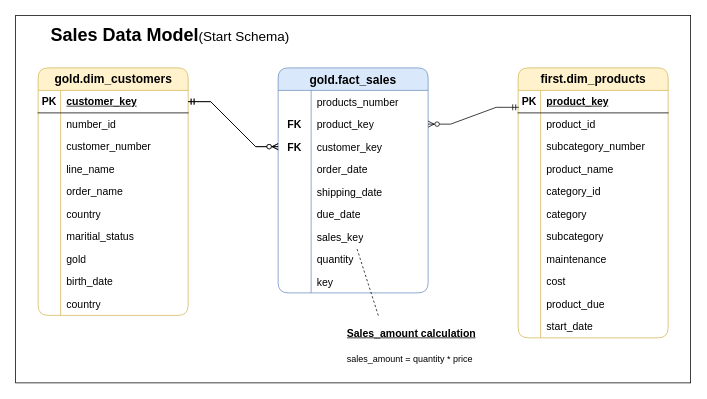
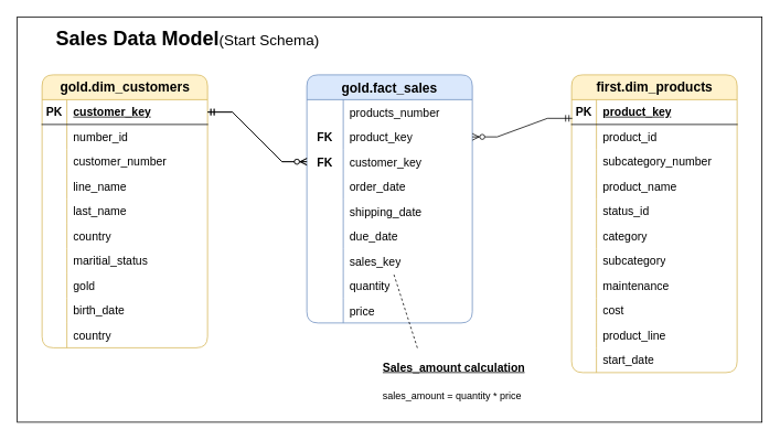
- <mxCell id="46" value="&lt;font style=&quot;font-size: 14px;&quot;&gt;order_name&lt;/font&gt;" style="shape=partialRectangle;connectable=0;fillColor=none;top=0;left=0;bottom=0;right=0;align=left;spacingLeft=6;overflow=hidden;whiteSpace=wrap;html=1;" parent="44" vertex="1"><mxGeometry x="30" width="170" height="30" as="geometry"><mxRectangle width="170" height="30" as="alternateBounds" /></mxGeometry></mxCell>
+ <mxCell id="46" value="&lt;font style=&quot;font-size: 14px;&quot;&gt;last_name&lt;/font&gt;" style="shape=partialRectangle;connectable=0;fillColor=none;top=0;left=0;bottom=0;right=0;align=left;spacingLeft=6;overflow=hidden;whiteSpace=wrap;html=1;" parent="44" vertex="1"><mxGeometry x="30" width="170" height="30" as="geometry"><mxRectangle width="170" height="30" as="alternateBounds" /></mxGeometry></mxCell>
- <mxCell id="77" value="&lt;font style=&quot;font-size: 14px;&quot;&gt;category_id&lt;/font&gt;" style="shape=partialRectangle;connectable=0;fillColor=none;top=0;left=0;bottom=0;right=0;align=left;spacingLeft=6;overflow=hidden;whiteSpace=wrap;html=1;" parent="75" vertex="1"><mxGeometry x="30" width="170" height="30" as="geometry"><mxRectangle width="170" height="30" as="alternateBounds" /></mxGeometry></mxCell>
+ <mxCell id="77" value="&lt;font style=&quot;font-size: 14px;&quot;&gt;status_id&lt;/font&gt;" style="shape=partialRectangle;connectable=0;fillColor=none;top=0;left=0;bottom=0;right=0;align=left;spacingLeft=6;overflow=hidden;whiteSpace=wrap;html=1;" parent="75" vertex="1"><mxGeometry x="30" width="170" height="30" as="geometry"><mxRectangle width="170" height="30" as="alternateBounds" /></mxGeometry></mxCell>
- <mxCell id="30" value="&lt;font style=&quot;font-size: 14px;&quot;&gt;key&lt;/font&gt;" style="shape=partialRectangle;html=1;whiteSpace=wrap;connectable=0;fillColor=none;top=0;left=0;bottom=0;right=0;align=left;spacingLeft=6;overflow=hidden;strokeColor=inherit;fontSize=16;" parent="28" vertex="1"><mxGeometry x="44" width="156" height="30" as="geometry"><mxRectangle width="156" height="30" as="alternateBounds" /></mxGeometry></mxCell>
+ <mxCell id="30" value="&lt;font style=&quot;font-size: 14px;&quot;&gt;price&lt;/font&gt;" style="shape=partialRectangle;html=1;whiteSpace=wrap;connectable=0;fillColor=none;top=0;left=0;bottom=0;right=0;align=left;spacingLeft=6;overflow=hidden;strokeColor=inherit;fontSize=16;" parent="28" vertex="1"><mxGeometry x="44" width="156" height="30" as="geometry"><mxRectangle width="156" height="30" as="alternateBounds" /></mxGeometry></mxCell>
- <mxCell id="92" value="&lt;font style=&quot;font-size: 14px;&quot;&gt;product_due&lt;/font&gt;" style="shape=partialRectangle;connectable=0;fillColor=none;top=0;left=0;bottom=0;right=0;align=left;spacingLeft=6;overflow=hidden;whiteSpace=wrap;html=1;" parent="90" vertex="1"><mxGeometry x="30" width="170" height="30" as="geometry"><mxRectangle width="170" height="30" as="alternateBounds" /></mxGeometry></mxCell>
+ <mxCell id="92" value="&lt;font style=&quot;font-size: 14px;&quot;&gt;product_line&lt;/font&gt;" style="shape=partialRectangle;connectable=0;fillColor=none;top=0;left=0;bottom=0;right=0;align=left;spacingLeft=6;overflow=hidden;whiteSpace=wrap;html=1;" parent="90" vertex="1"><mxGeometry x="30" width="170" height="30" as="geometry"><mxRectangle width="170" height="30" as="alternateBounds" /></mxGeometry></mxCell>
